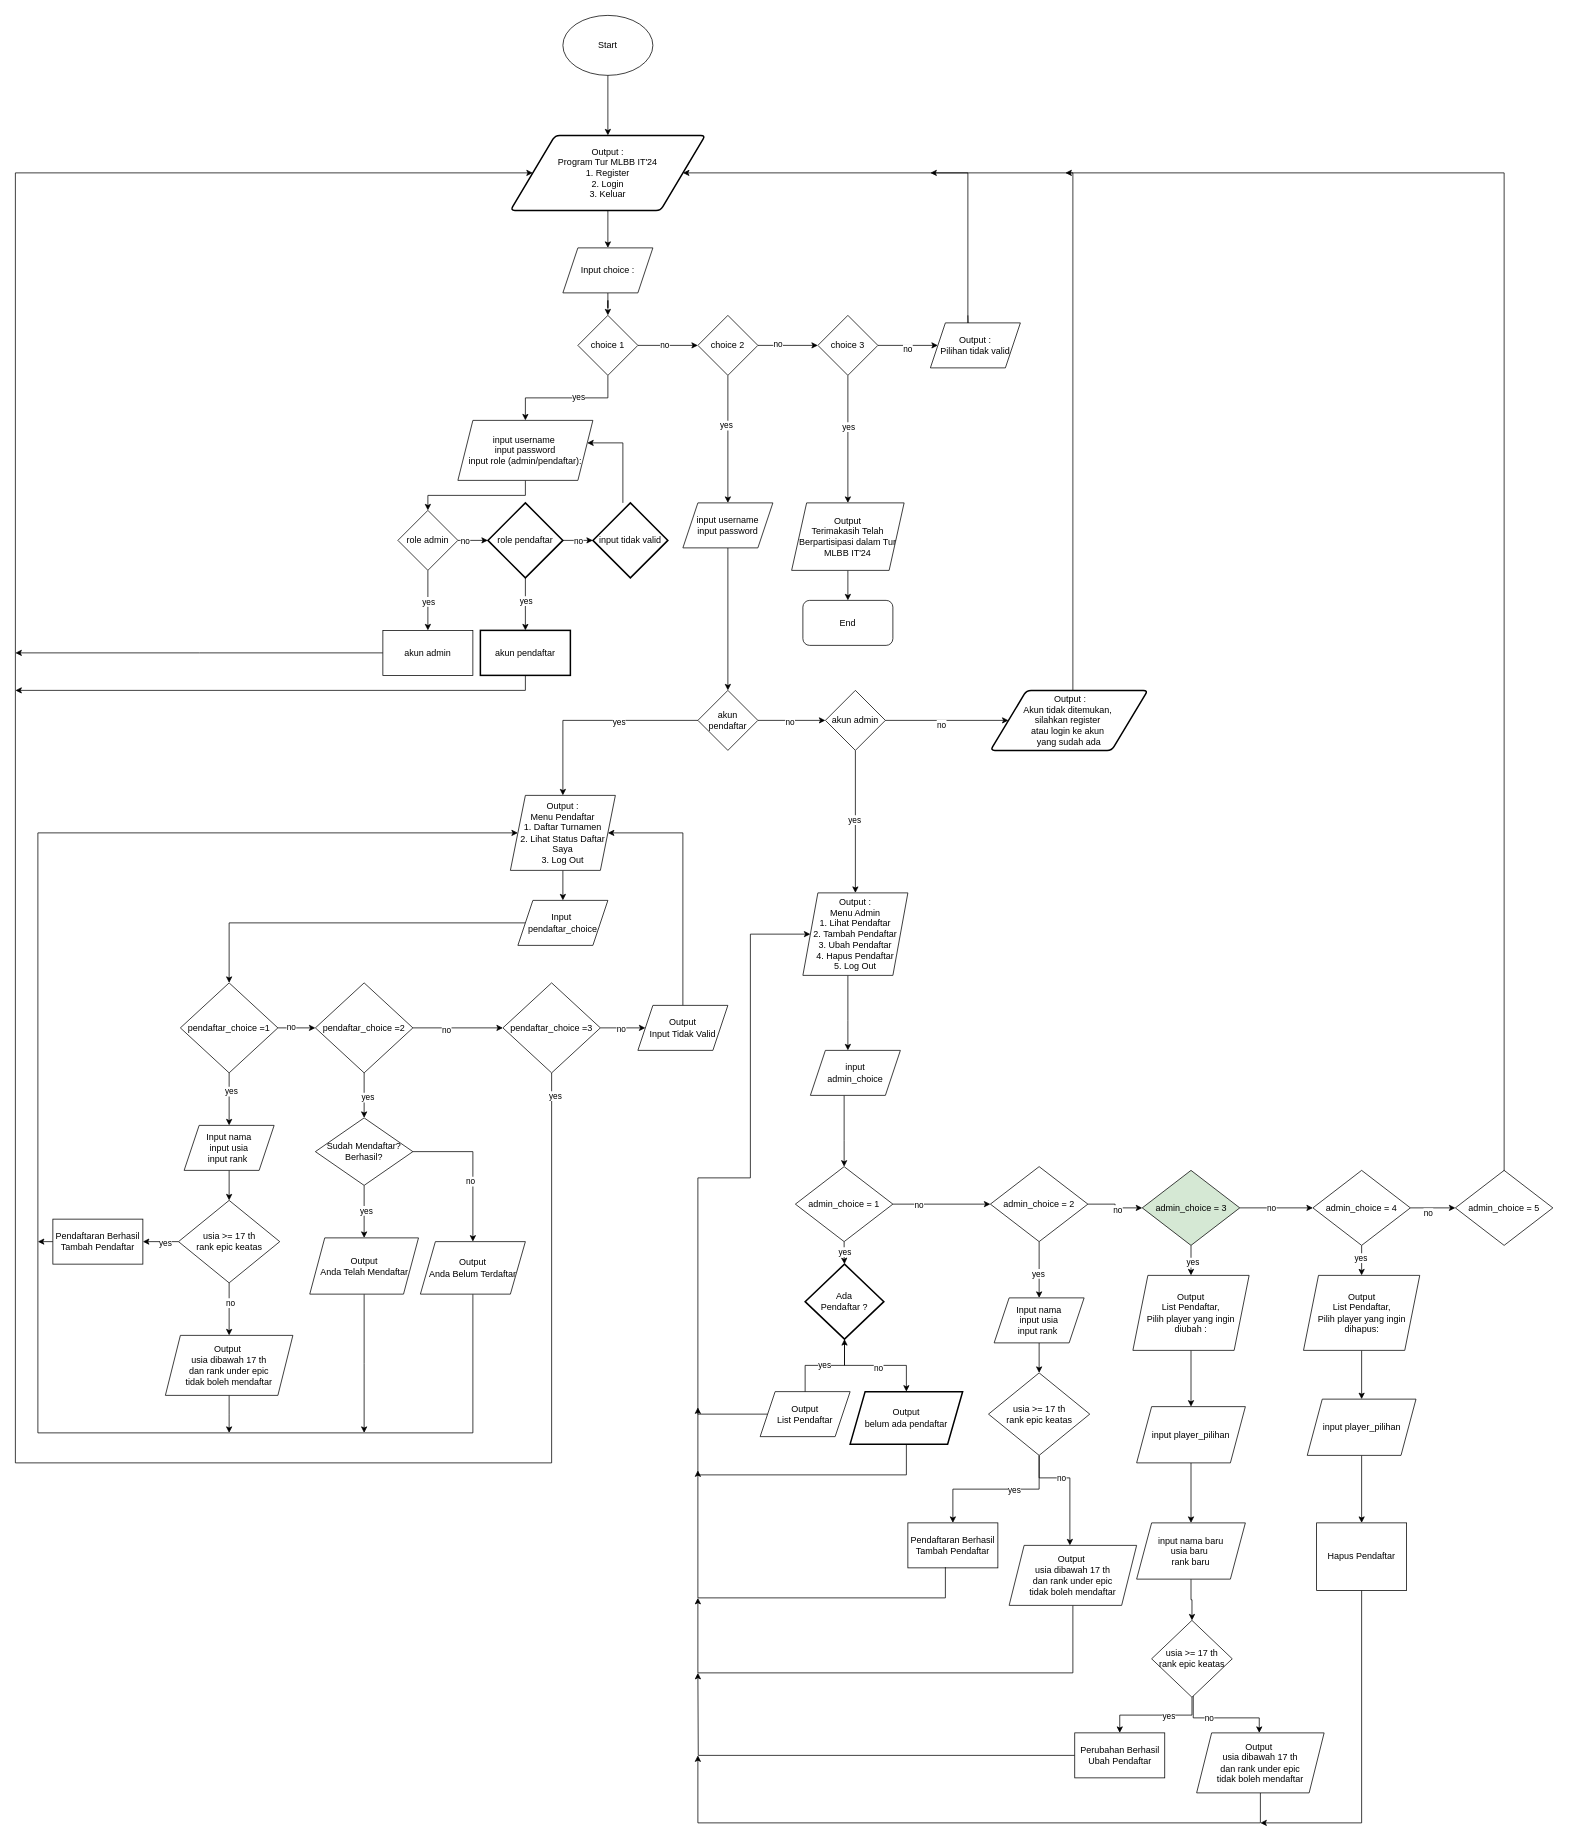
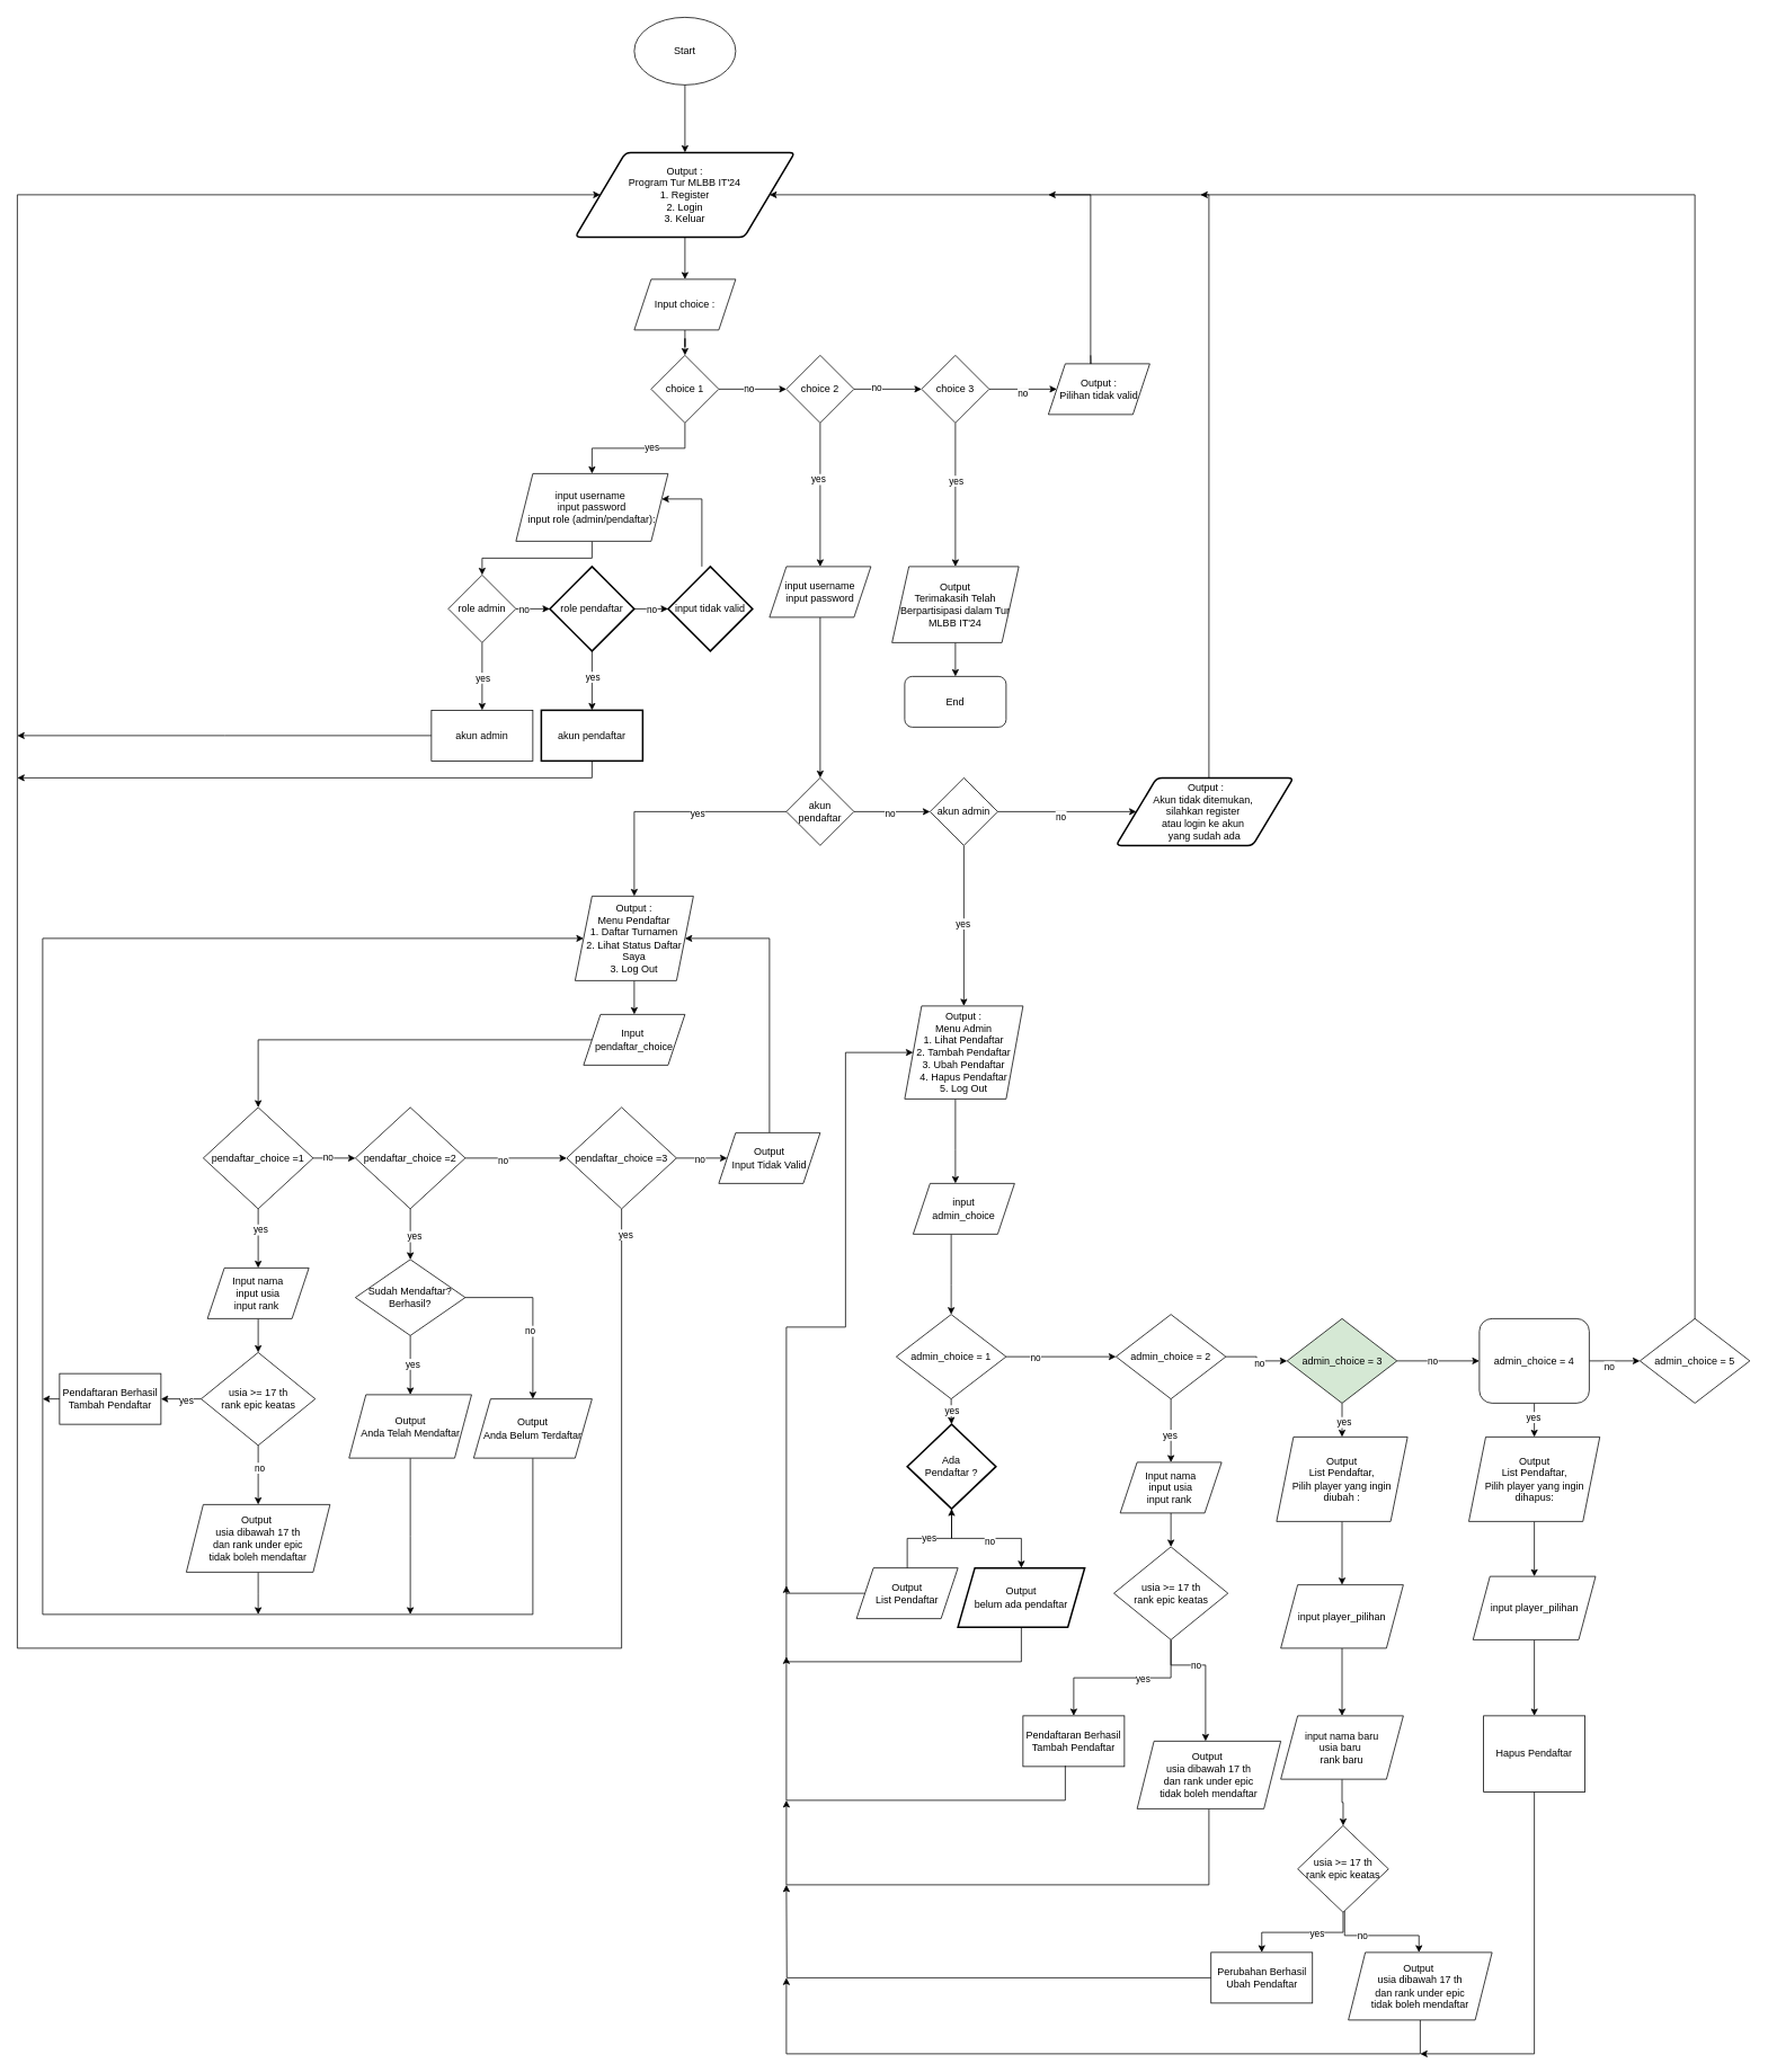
- <mxCell id="131" value="admin_choice = 4" style="rhombus;whiteSpace=wrap;html=1;" vertex="1" parent="1"><mxGeometry x="1750" y="1560" width="130" height="100" as="geometry" /></mxCell>
+ <mxCell id="131" value="admin_choice = 4" style="whiteSpace=wrap;html=1;rounded=1;" vertex="1" parent="1"><mxGeometry x="1750" y="1560" width="130" height="100" as="geometry" /></mxCell>
